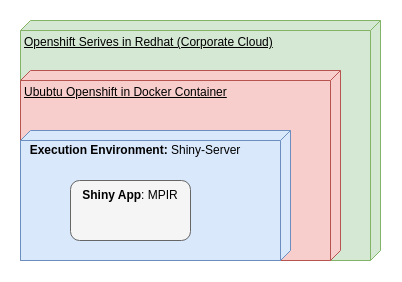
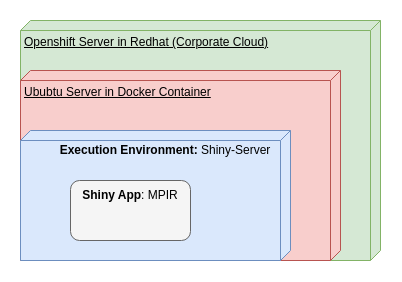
- <mxCell id="2" value="Openshift Serives in Redhat (Corporate Cloud)" style="verticalAlign=top;align=left;spacingTop=8;spacingLeft=2;spacingRight=12;shape=cube;size=10;direction=south;fontStyle=4;html=1;fillColor=#d5e8d4;strokeColor=#82b366;" vertex="1" parent="1"><mxGeometry x="20" y="20" width="360" height="240" as="geometry" /></mxCell>
+ <mxCell id="2" value="Openshift Server in Redhat (Corporate Cloud)" style="verticalAlign=top;align=left;spacingTop=8;spacingLeft=2;spacingRight=12;shape=cube;size=10;direction=south;fontStyle=4;html=1;fillColor=#d5e8d4;strokeColor=#82b366;" vertex="1" parent="1"><mxGeometry x="20" y="20" width="360" height="240" as="geometry" /></mxCell>
- <mxCell id="3" value="Ububtu Openshift in Docker Container" style="verticalAlign=top;align=left;spacingTop=8;spacingLeft=2;spacingRight=12;shape=cube;size=10;direction=south;fontStyle=4;html=1;fillColor=#f8cecc;strokeColor=#b85450;" vertex="1" parent="1"><mxGeometry x="20" y="70" width="320" height="190" as="geometry" /></mxCell>
+ <mxCell id="3" value="Ububtu Server in Docker Container" style="verticalAlign=top;align=left;spacingTop=8;spacingLeft=2;spacingRight=12;shape=cube;size=10;direction=south;fontStyle=4;html=1;fillColor=#f8cecc;strokeColor=#b85450;" vertex="1" parent="1"><mxGeometry x="20" y="70" width="320" height="190" as="geometry" /></mxCell>
- <mxCell id="5" value="&lt;b&gt;Execution Environment: &lt;/b&gt;Shiny-Server&lt;br&gt;" style="text;html=1;strokeColor=none;fillColor=none;align=center;verticalAlign=middle;whiteSpace=wrap;rounded=0;" vertex="1" parent="1"><mxGeometry x="20" y="140" width="230" height="20" as="geometry" /></mxCell>
+ <mxCell id="5" value="&lt;b&gt;Execution Environment: &lt;/b&gt;Shiny-Server&lt;br&gt;" style="text;html=1;strokeColor=none;fillColor=none;align=center;verticalAlign=middle;whiteSpace=wrap;rounded=0;" vertex="1" parent="1"><mxGeometry x="50" y="140" width="230" height="20" as="geometry" /></mxCell>
